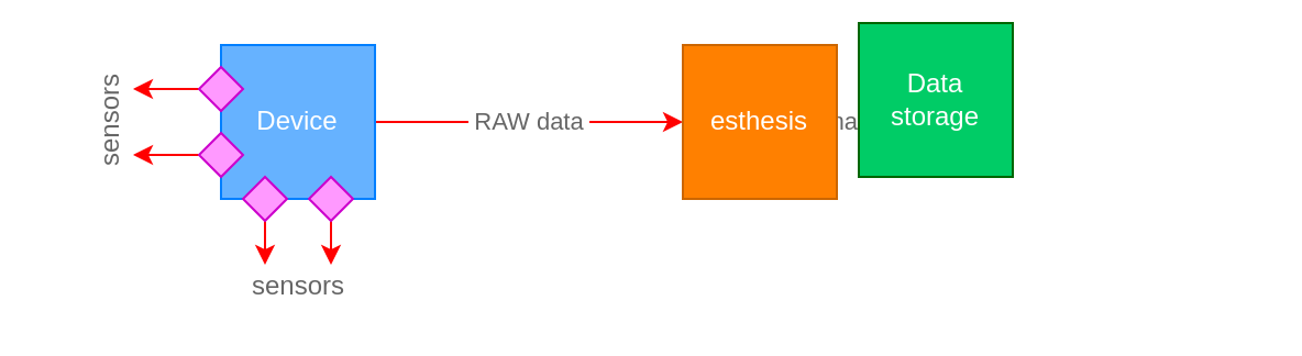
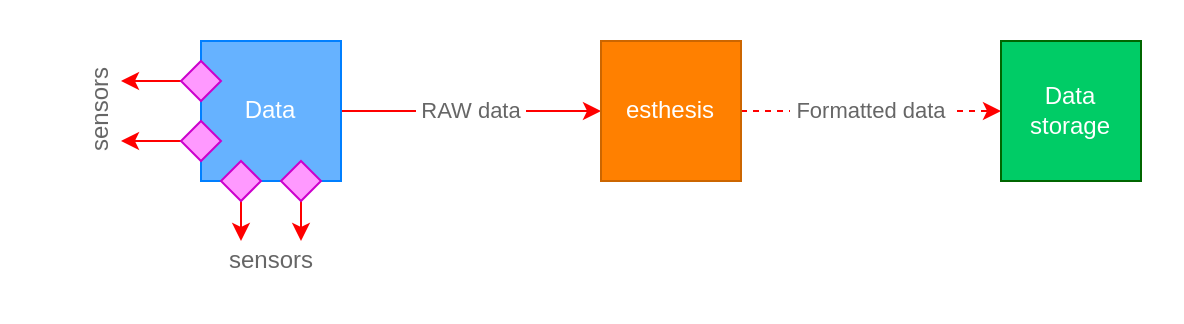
- <mxCell id="14" value="Data storage" style="whiteSpace=wrap;html=1;aspect=fixed;fontColor=#FFFFFF;align=center;fillColor=#00CC66;strokeColor=#006600;" vertex="1" parent="1"><mxGeometry x="390" y="10" width="70" height="70" as="geometry" /></mxCell>
+ <mxCell id="14" value="Data storage" style="whiteSpace=wrap;html=1;aspect=fixed;fontColor=#FFFFFF;align=center;fillColor=#00CC66;strokeColor=#006600;" vertex="1" parent="1"><mxGeometry x="500" y="20" width="70" height="70" as="geometry" /></mxCell>
- <mxCell id="3" value="Device" style="whiteSpace=wrap;html=1;aspect=fixed;fillColor=#66B2FF;fontColor=#FFFFFF;strokeColor=#007FFF;" vertex="1" parent="1"><mxGeometry x="100" y="20" width="70" height="70" as="geometry" /></mxCell>
+ <mxCell id="3" value="Data" style="whiteSpace=wrap;html=1;aspect=fixed;fillColor=#66B2FF;fontColor=#FFFFFF;strokeColor=#007FFF;" vertex="1" parent="1"><mxGeometry x="100" y="20" width="70" height="70" as="geometry" /></mxCell>
- <mxCell id="13" value="esthesis" style="whiteSpace=wrap;html=1;aspect=fixed;fontColor=#FFFFFF;align=center;fillColor=#FF8000;strokeColor=#CC6600;" vertex="1" parent="1"><mxGeometry x="310" y="20" width="70" height="70" as="geometry" /></mxCell>
+ <mxCell id="13" value="esthesis" style="whiteSpace=wrap;html=1;aspect=fixed;fontColor=#FFFFFF;align=center;fillColor=#FF8000;strokeColor=#CC6600;" vertex="1" parent="1"><mxGeometry x="300" y="20" width="70" height="70" as="geometry" /></mxCell>
